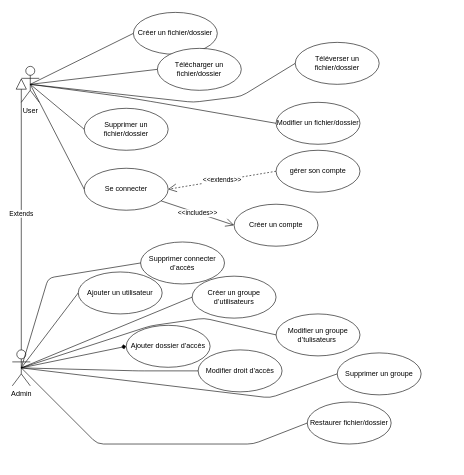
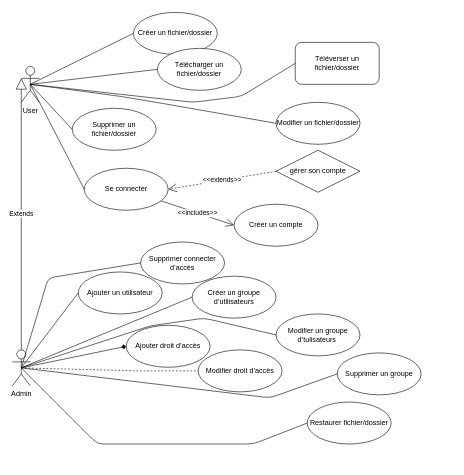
- <mxCell id="4" value="Téléverser un fichier/dossier" style="ellipse;whiteSpace=wrap;html=1;" vertex="1" parent="1"><mxGeometry x="492" y="70" width="140" height="70" as="geometry" /></mxCell>
+ <mxCell id="4" value="Téléverser un fichier/dossier" style="whiteSpace=wrap;html=1;rounded=1;" vertex="1" parent="1"><mxGeometry x="492" y="70" width="140" height="70" as="geometry" /></mxCell>
- <mxCell id="8" value="Supprimer un fichier/dossier" style="ellipse;whiteSpace=wrap;html=1;" vertex="1" parent="1"><mxGeometry x="140" y="180" width="140" height="70" as="geometry" /></mxCell>
+ <mxCell id="8" value="Supprimer un fichier/dossier" style="ellipse;whiteSpace=wrap;html=1;" vertex="1" parent="1"><mxGeometry x="120" y="180" width="140" height="70" as="geometry" /></mxCell>
- <mxCell id="33" value="gérer son compte" style="ellipse;whiteSpace=wrap;html=1;" vertex="1" parent="1"><mxGeometry x="460" y="250" width="140" height="70" as="geometry" /></mxCell>
+ <mxCell id="33" value="gérer son compte" style="rhombus;whiteSpace=wrap;html=1;" vertex="1" parent="1"><mxGeometry x="460" y="250" width="140" height="70" as="geometry" /></mxCell>
- <mxCell id="7" value="Ajouter dossier d’accès" style="ellipse;whiteSpace=wrap;html=1;" vertex="1" parent="1"><mxGeometry x="210" y="542" width="140" height="70" as="geometry" /></mxCell>
+ <mxCell id="7" value="Ajouter droit d’accès" style="ellipse;whiteSpace=wrap;html=1;" vertex="1" parent="1"><mxGeometry x="210" y="542" width="140" height="70" as="geometry" /></mxCell>
- <mxCell id="26" value="" style="endArrow=none;html=1;exitX=0.5;exitY=0.5;exitDx=0;exitDy=0;exitPerimeter=0;entryX=0;entryY=0.5;entryDx=0;entryDy=0;" edge="1" parent="1" source="12" target="18"><mxGeometry width="50" height="50" relative="1" as="geometry"><mxPoint x="45" y="623" as="sourcePoint" /><mxPoint x="140" y="528" as="targetPoint" /><Array as="points"><mxPoint x="230" y="618" /></Array></mxGeometry></mxCell>
+ <mxCell id="26" value="" style="endArrow=none;html=1;exitX=0.5;exitY=0.5;exitDx=0;exitDy=0;exitPerimeter=0;entryX=0;entryY=0.5;entryDx=0;entryDy=0;dashed=1;" edge="1" parent="1" source="12" target="18"><mxGeometry width="50" height="50" relative="1" as="geometry"><mxPoint x="45" y="623" as="sourcePoint" /><mxPoint x="140" y="528" as="targetPoint" /><Array as="points"><mxPoint x="230" y="618" /></Array></mxGeometry></mxCell>
